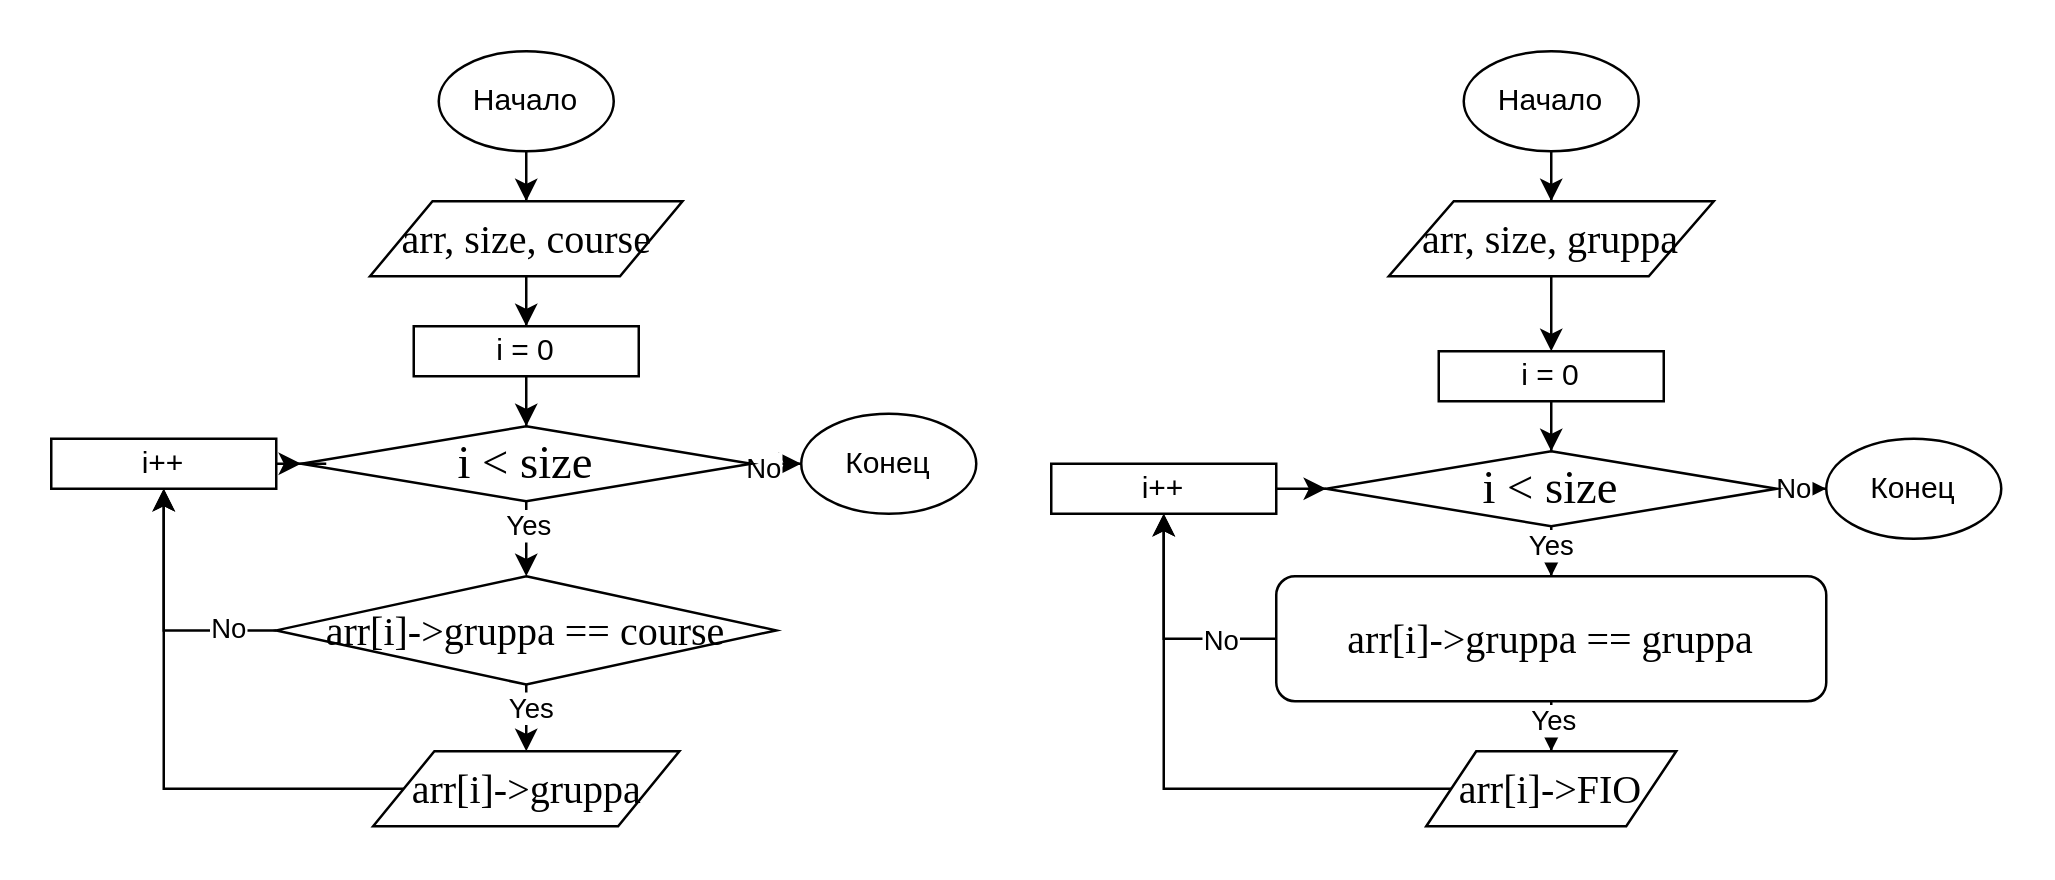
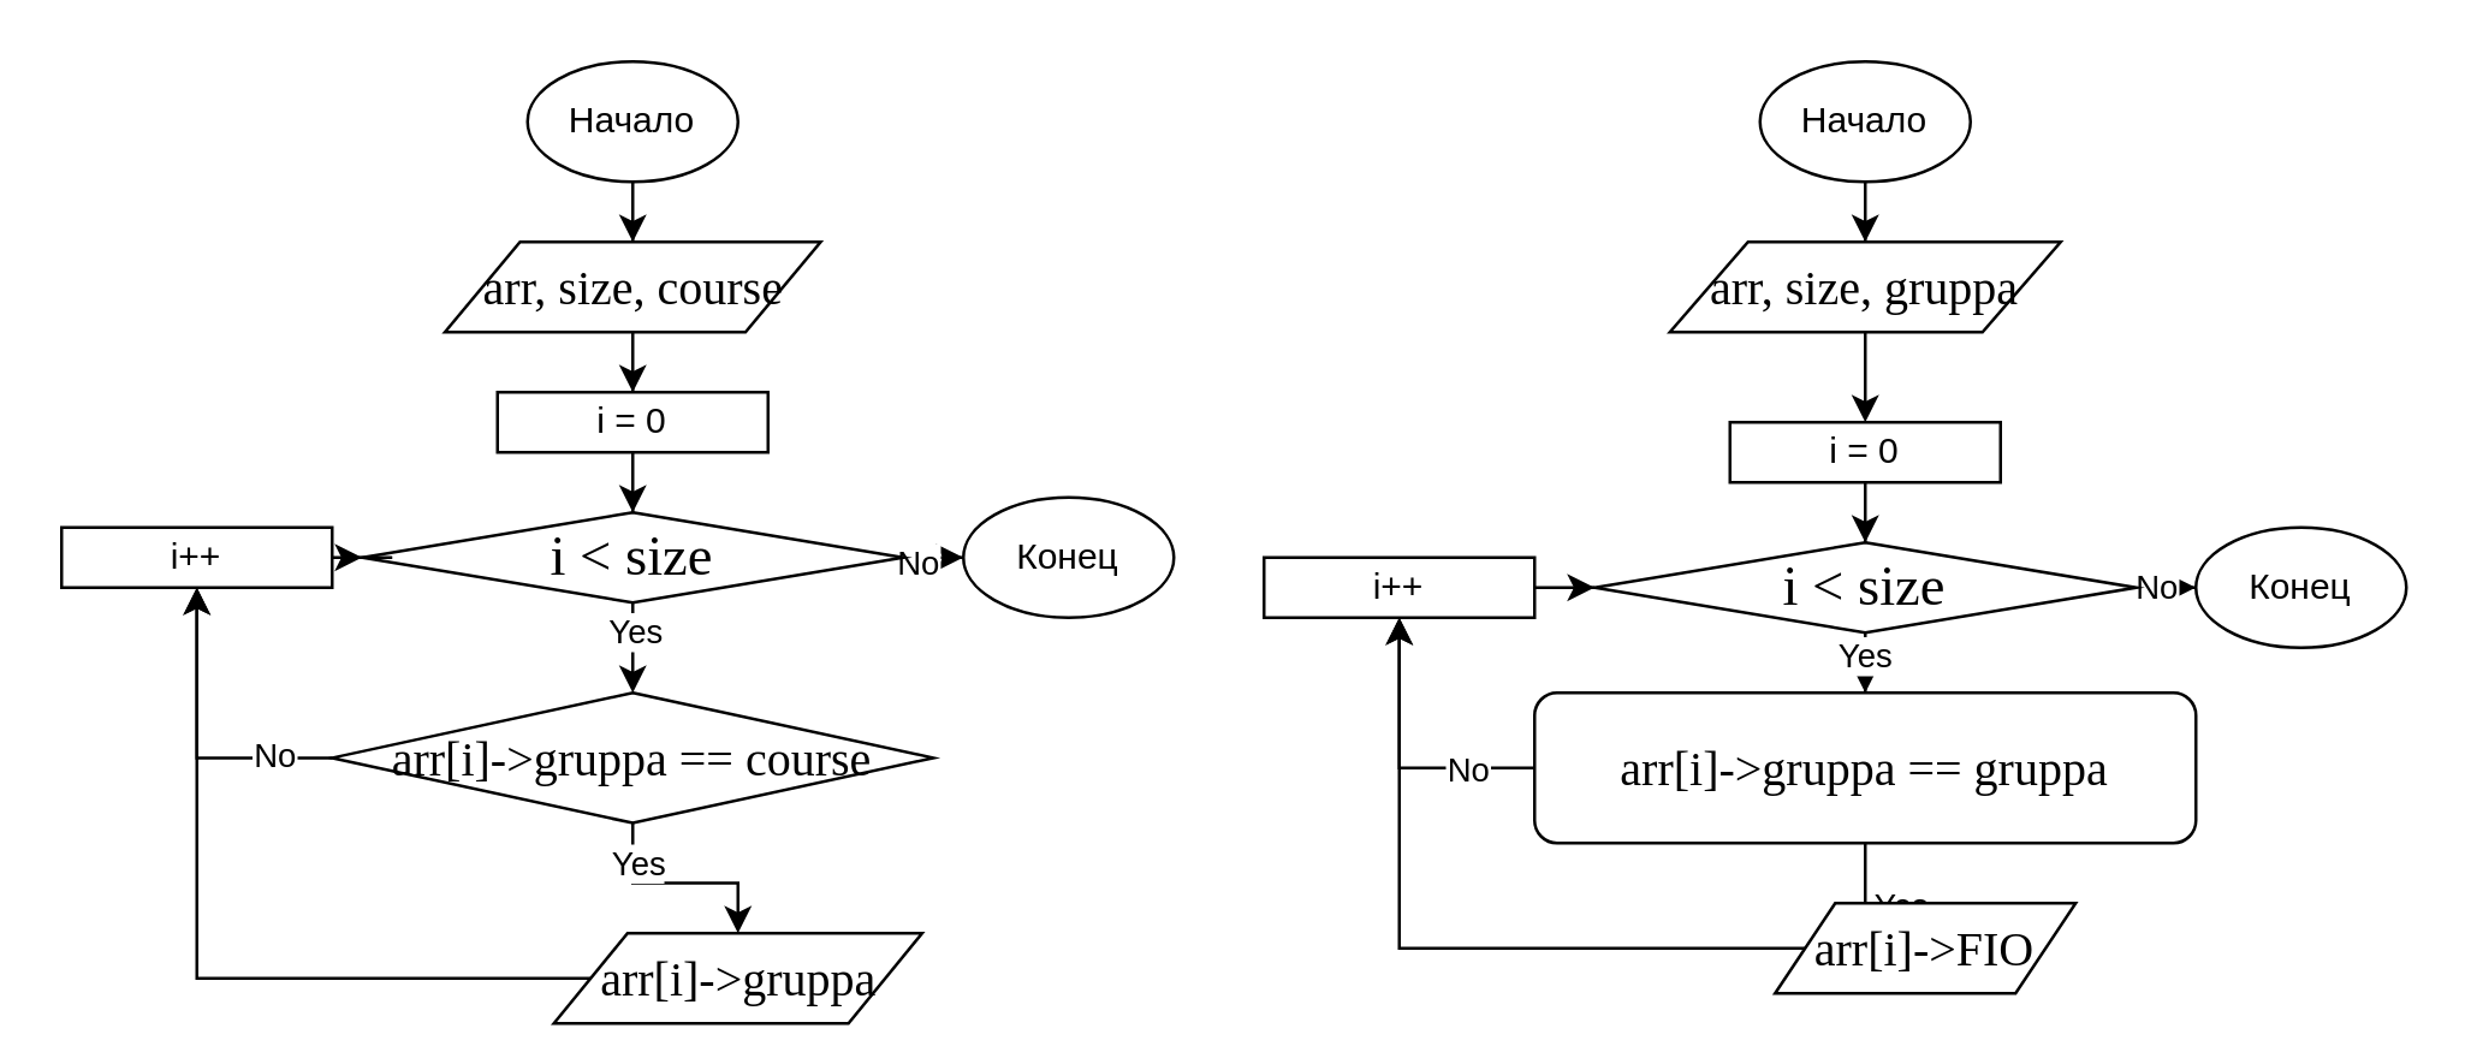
- <mxCell id="23" value="&lt;span lang=&quot;SV&quot; style=&quot;font-size: 12pt ; font-family: &amp;#34;times new roman&amp;#34; , serif&quot;&gt;arr[i]-&amp;gt;gruppa&lt;/span&gt;&lt;span style=&quot;font-size: medium&quot;&gt;&lt;/span&gt;" style="shape=parallelogram;perimeter=parallelogramPerimeter;whiteSpace=wrap;html=1;fontFamily=Helvetica;fontSize=12;fontColor=#000000;align=center;strokeColor=#000000;fillColor=#ffffff;" vertex="1" parent="1"><mxGeometry x="148.75" y="300" width="122.5" height="30" as="geometry" /></mxCell>
+ <mxCell id="23" value="&lt;span lang=&quot;SV&quot; style=&quot;font-size: 12pt ; font-family: &amp;#34;times new roman&amp;#34; , serif&quot;&gt;arr[i]-&amp;gt;gruppa&lt;/span&gt;&lt;span style=&quot;font-size: medium&quot;&gt;&lt;/span&gt;" style="shape=parallelogram;perimeter=parallelogramPerimeter;whiteSpace=wrap;html=1;fontFamily=Helvetica;fontSize=12;fontColor=#000000;align=center;strokeColor=#000000;fillColor=#ffffff;" vertex="1" parent="1"><mxGeometry x="183.75" y="310" width="122.5" height="30" as="geometry" /></mxCell>
- <mxCell id="42" value="&lt;span lang=&quot;SV&quot; style=&quot;font-size: 12pt ; font-family: &amp;#34;times new roman&amp;#34; , serif&quot;&gt;arr[i]-&amp;gt;FIO&lt;/span&gt;&lt;span style=&quot;font-size: medium&quot;&gt;&lt;/span&gt;" style="shape=parallelogram;perimeter=parallelogramPerimeter;whiteSpace=wrap;html=1;fontFamily=Helvetica;fontSize=12;fontColor=#000000;align=center;strokeColor=#000000;fillColor=#ffffff;" vertex="1" parent="1"><mxGeometry x="570" y="300" width="100" height="30" as="geometry" /></mxCell>
+ <mxCell id="42" value="&lt;span lang=&quot;SV&quot; style=&quot;font-size: 12pt ; font-family: &amp;#34;times new roman&amp;#34; , serif&quot;&gt;arr[i]-&amp;gt;FIO&lt;/span&gt;&lt;span style=&quot;font-size: medium&quot;&gt;&lt;/span&gt;" style="shape=parallelogram;perimeter=parallelogramPerimeter;whiteSpace=wrap;html=1;fontFamily=Helvetica;fontSize=12;fontColor=#000000;align=center;strokeColor=#000000;fillColor=#ffffff;" vertex="1" parent="1"><mxGeometry x="590" y="300" width="100" height="30" as="geometry" /></mxCell>
